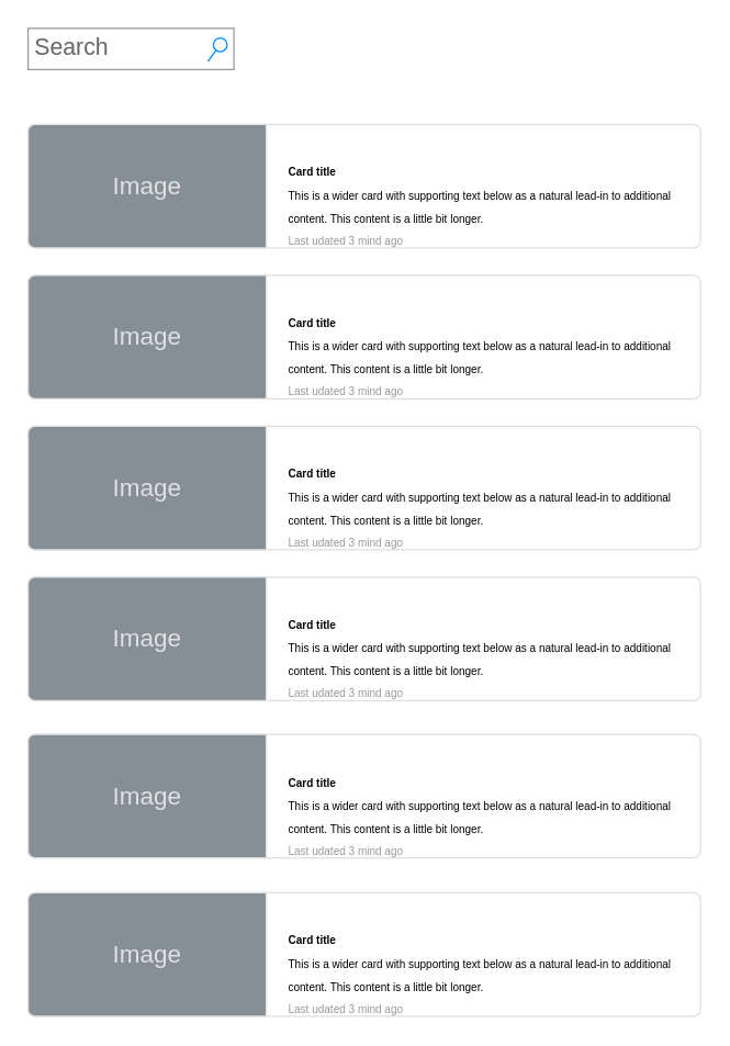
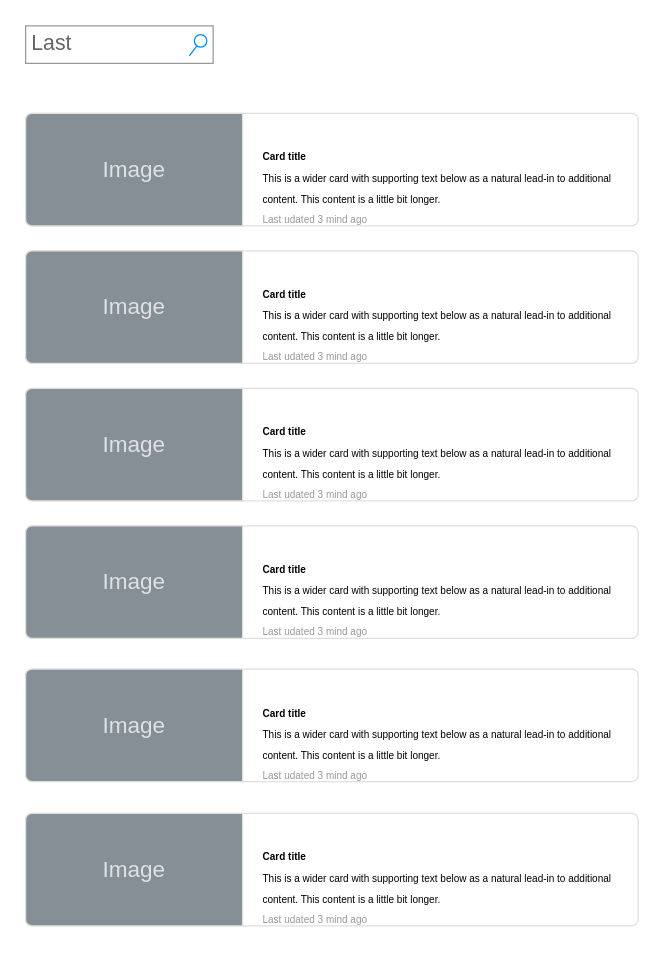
- <mxCell id="4" value="Search" style="strokeWidth=1;shadow=0;dashed=0;align=center;html=1;shape=mxgraph.mockup.forms.searchBox;strokeColor=#999999;mainText=;strokeColor2=#008cff;fontColor=#666666;fontSize=17;align=left;spacingLeft=3;" vertex="1" parent="1"><mxGeometry x="20" y="20" width="150" height="30" as="geometry" /></mxCell>
+ <mxCell id="4" value="Last" style="strokeWidth=1;shadow=0;dashed=0;align=center;html=1;shape=mxgraph.mockup.forms.searchBox;strokeColor=#999999;mainText=;strokeColor2=#008cff;fontColor=#666666;fontSize=17;align=left;spacingLeft=3;" vertex="1" parent="1"><mxGeometry x="20" y="20" width="150" height="30" as="geometry" /></mxCell>
